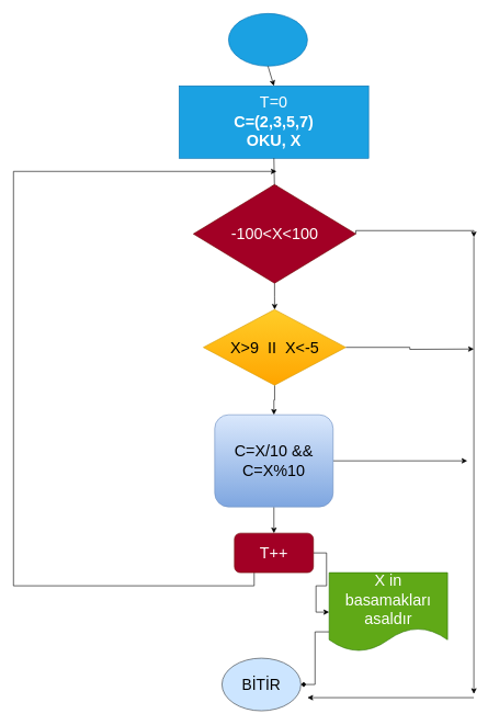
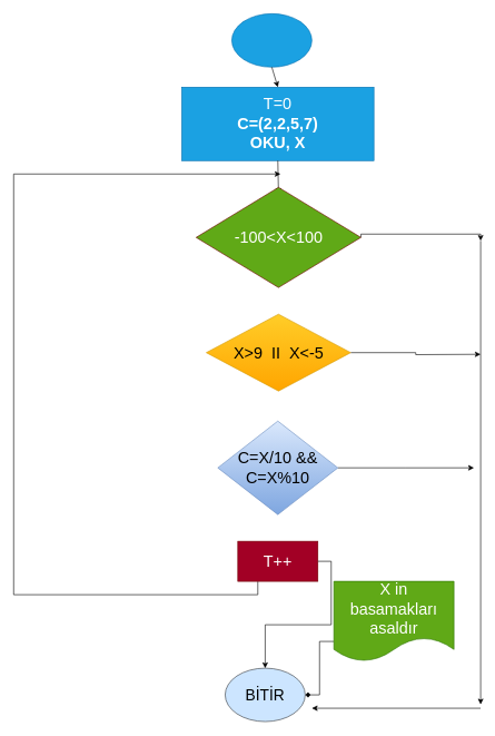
- <mxCell id="5" value="T=0&lt;br&gt;&lt;b&gt;C=(2,3,5,7)&lt;br&gt;OKU, X&lt;br&gt;&lt;/b&gt;" style="rounded=0;whiteSpace=wrap;html=1;labelBackgroundColor=none;fontSize=24;fillColor=#1ba1e2;strokeColor=#006EAF;fontColor=#ffffff;" vertex="1" parent="1"><mxGeometry x="272" y="130" width="288" height="110" as="geometry" /></mxCell>
+ <mxCell id="5" value="T=0&lt;br&gt;&lt;b&gt;C=(2,2,5,7)&lt;br&gt;OKU, X&lt;br&gt;&lt;/b&gt;" style="rounded=0;whiteSpace=wrap;html=1;labelBackgroundColor=none;fontSize=24;fillColor=#1ba1e2;strokeColor=#006EAF;fontColor=#ffffff;" vertex="1" parent="1"><mxGeometry x="272" y="130" width="288" height="110" as="geometry" /></mxCell>
- <mxCell id="9" value="-100&amp;lt;X&amp;lt;100" style="rhombus;whiteSpace=wrap;html=1;labelBackgroundColor=none;fontSize=24;fontColor=#ffffff;fillColor=#a20025;strokeColor=#6F0000;" vertex="1" parent="1"><mxGeometry x="293.5" y="280" width="247" height="150" as="geometry" /></mxCell>
+ <mxCell id="9" value="-100&amp;lt;X&amp;lt;100" style="rhombus;whiteSpace=wrap;html=1;labelBackgroundColor=none;fontSize=24;fontColor=#ffffff;fillColor=#60a917;strokeColor=#6F0000;" vertex="1" parent="1"><mxGeometry x="293.5" y="280" width="247" height="150" as="geometry" /></mxCell>
- <mxCell id="7" value="" style="edgeStyle=orthogonalEdgeStyle;rounded=0;orthogonalLoop=1;jettySize=auto;html=1;fontSize=24;fontColor=#000000;" edge="1" parent="1" source="9" target="12"><mxGeometry relative="1" as="geometry" /></mxCell>
- <mxCell id="10" value="" style="edgeStyle=orthogonalEdgeStyle;rounded=0;orthogonalLoop=1;jettySize=auto;html=1;fontSize=24;fontColor=#000000;" edge="1" parent="1" source="12" target="15"><mxGeometry relative="1" as="geometry" /></mxCell>
- <mxCell id="15" value="C=X/10 &amp;amp;&amp;amp;&lt;br&gt;C=X%10" style="whiteSpace=wrap;html=1;labelBackgroundColor=none;fontSize=24;fillColor=#dae8fc;gradientColor=#7ea6e0;strokeColor=#6c8ebf;rounded=1;" vertex="1" parent="1"><mxGeometry x="326" y="630" width="180" height="140" as="geometry" /></mxCell>
+ <mxCell id="15" value="C=X/10 &amp;amp;&amp;amp;&lt;br&gt;C=X%10" style="rhombus;whiteSpace=wrap;html=1;labelBackgroundColor=none;fontSize=24;fillColor=#dae8fc;gradientColor=#7ea6e0;strokeColor=#6c8ebf;" vertex="1" parent="1"><mxGeometry x="326" y="630" width="180" height="140" as="geometry" /></mxCell>
- <mxCell id="13" value="" style="edgeStyle=orthogonalEdgeStyle;rounded=0;orthogonalLoop=1;jettySize=auto;html=1;fontSize=24;fontColor=#000000;" edge="1" parent="1" source="15" target="18"><mxGeometry relative="1" as="geometry" /></mxCell>
- <mxCell id="18" value="T++" style="whiteSpace=wrap;html=1;labelBackgroundColor=none;fontSize=24;fontColor=#ffffff;fillColor=#a20025;strokeColor=#6F0000;rounded=1;" vertex="1" parent="1"><mxGeometry x="356" y="810" width="120" height="60" as="geometry" /></mxCell>
+ <mxCell id="18" value="T++" style="rounded=0;whiteSpace=wrap;html=1;labelBackgroundColor=none;fontSize=24;fontColor=#ffffff;fillColor=#a20025;strokeColor=#6F0000;" vertex="1" parent="1"><mxGeometry x="356" y="810" width="120" height="60" as="geometry" /></mxCell>
- <mxCell id="17" style="edgeStyle=orthogonalEdgeStyle;rounded=0;orthogonalLoop=1;jettySize=auto;html=1;exitX=1;exitY=0.5;exitDx=0;exitDy=0;fontSize=24;fontColor=#000000;" edge="1" parent="1" source="18" target="20"><mxGeometry relative="1" as="geometry" /></mxCell>
+ <mxCell id="17" style="edgeStyle=orthogonalEdgeStyle;rounded=0;orthogonalLoop=1;jettySize=auto;html=1;exitX=1;exitY=0.5;exitDx=0;exitDy=0;fontSize=24;fontColor=#000000;" edge="1" parent="1" source="18" target="4"><mxGeometry relative="1" as="geometry" /></mxCell>
